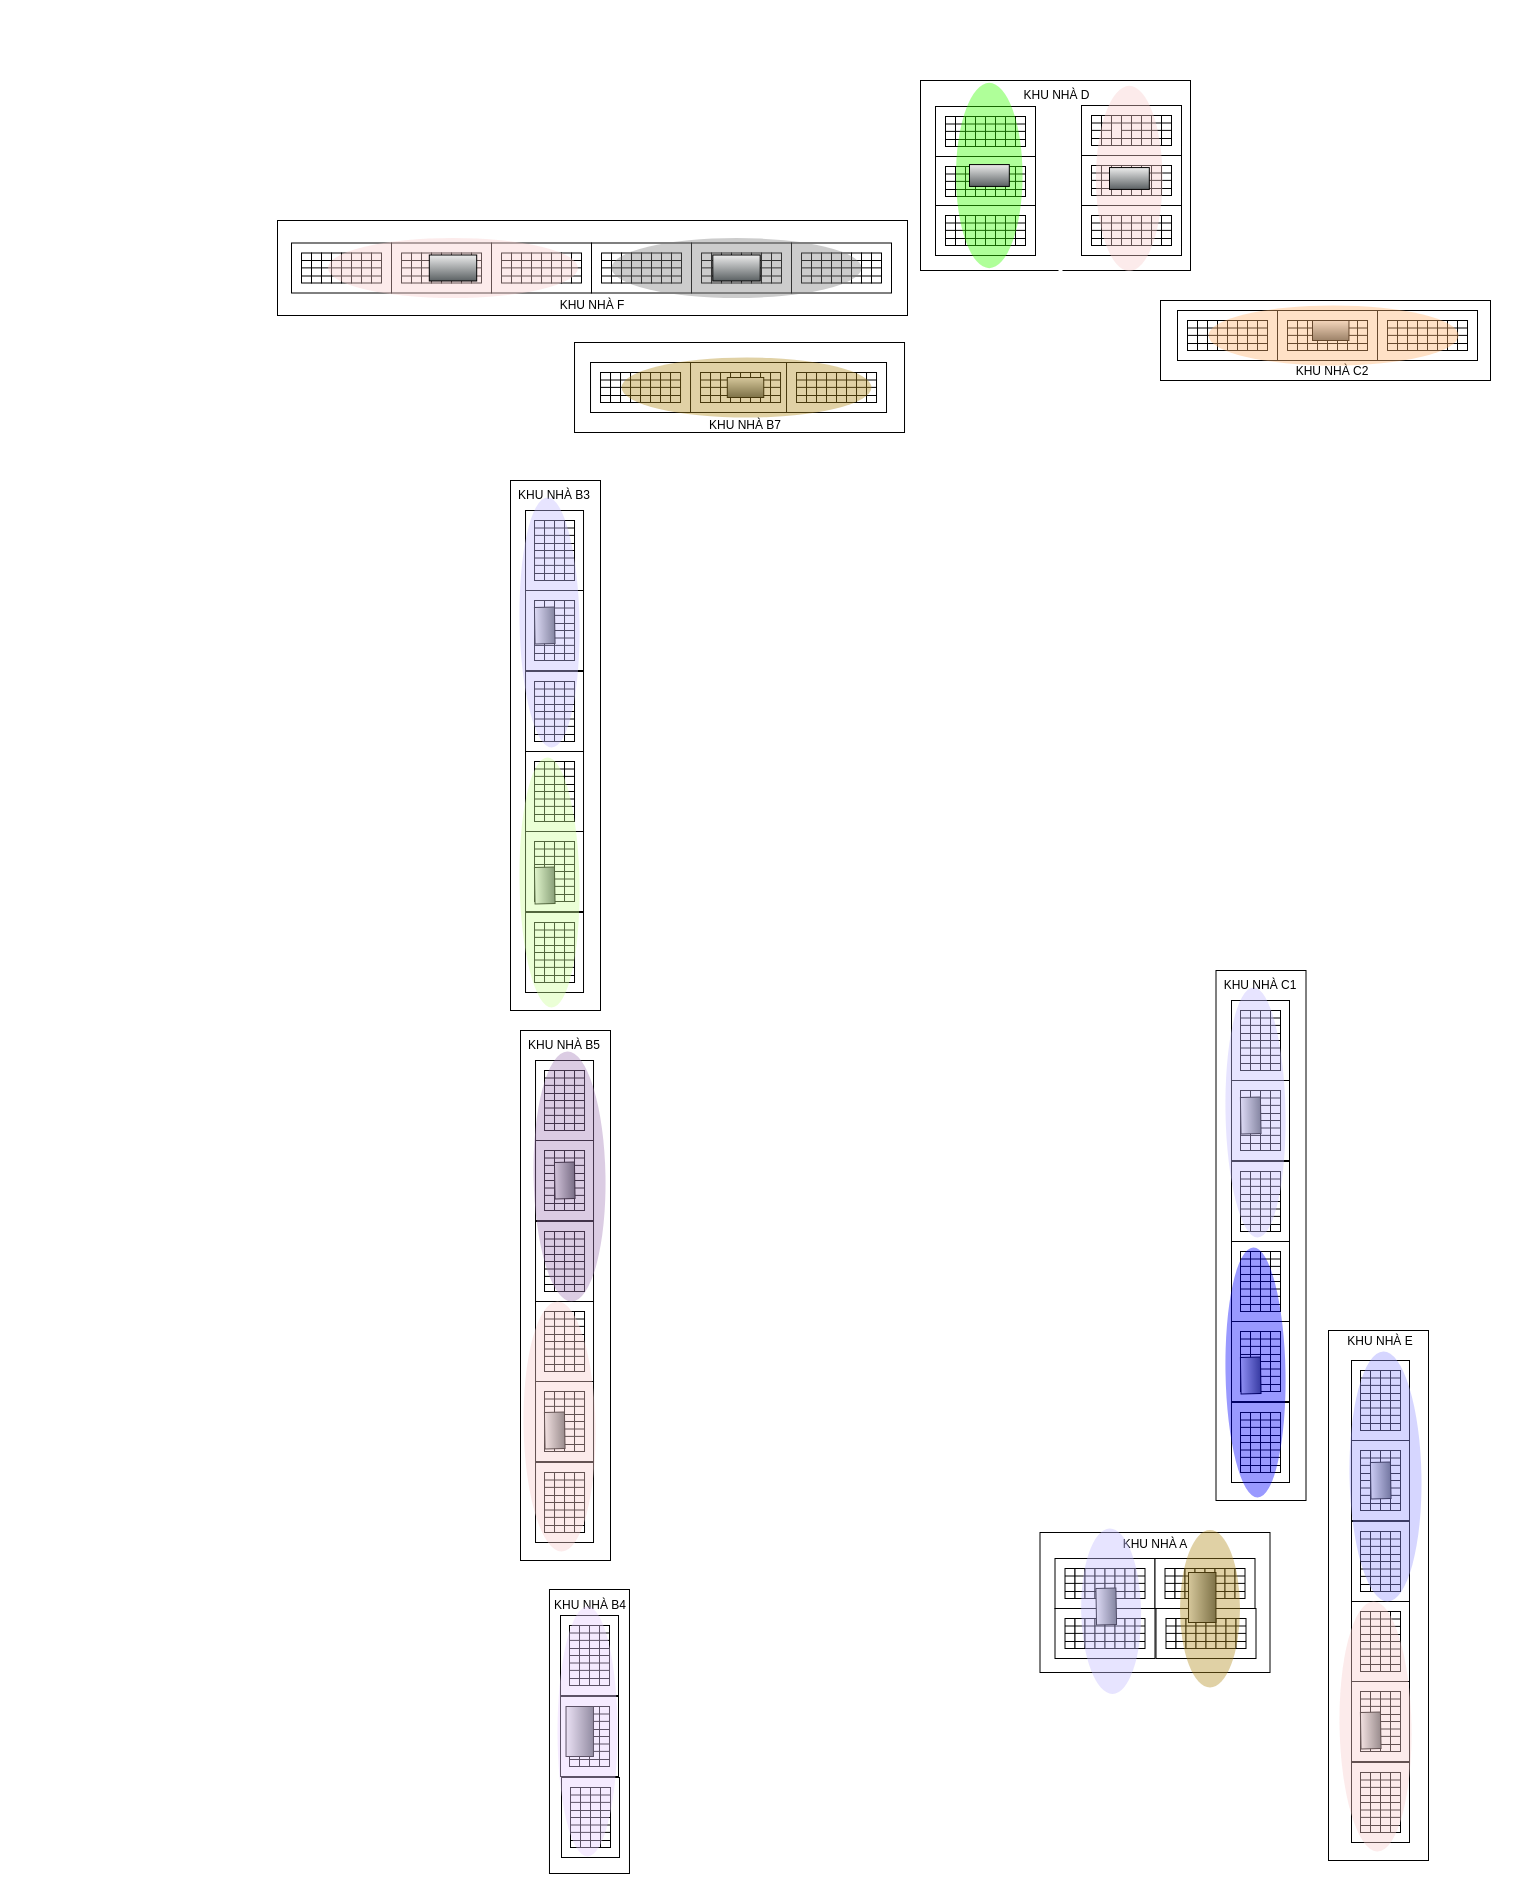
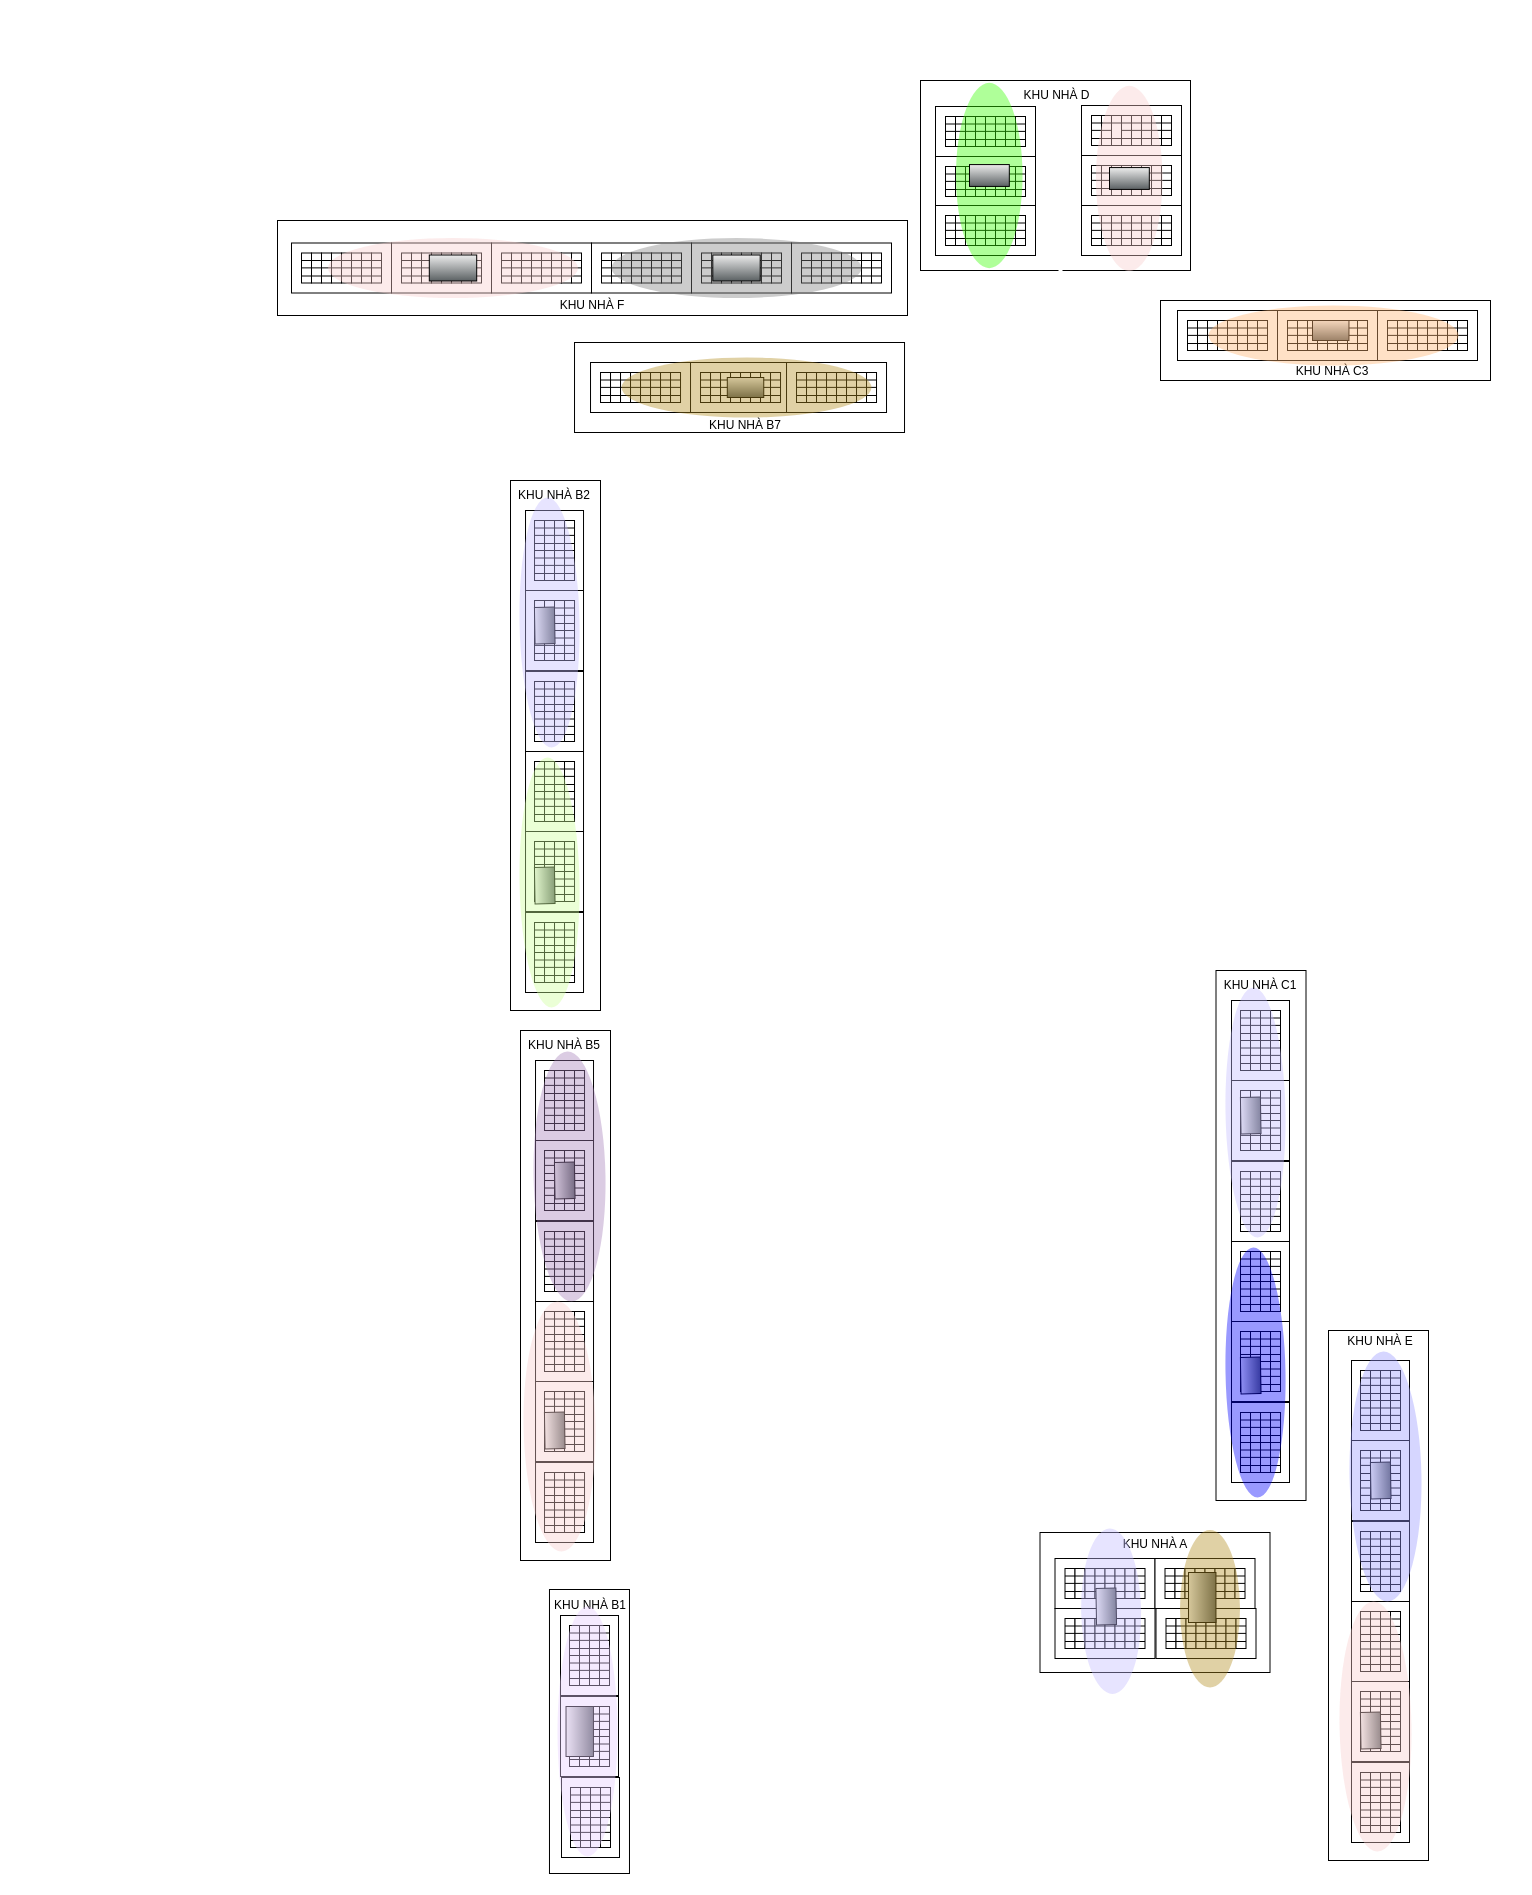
- <mxCell id="509" value="KHU NHÀ C2" style="text;html=1;align=center;verticalAlign=middle;whiteSpace=wrap;rounded=0;" parent="1" vertex="1"><mxGeometry x="1282" y="336" width="100" height="70" as="geometry" /></mxCell>
+ <mxCell id="509" value="KHU NHÀ C3" style="text;html=1;align=center;verticalAlign=middle;whiteSpace=wrap;rounded=0;" parent="1" vertex="1"><mxGeometry x="1282" y="336" width="100" height="70" as="geometry" /></mxCell>
- <mxCell id="508" value="KHU NHÀ B3" style="text;html=1;align=center;verticalAlign=middle;whiteSpace=wrap;rounded=0;" parent="1" vertex="1"><mxGeometry x="504.02" y="460" width="100" height="70" as="geometry" /></mxCell>
+ <mxCell id="508" value="KHU NHÀ B2" style="text;html=1;align=center;verticalAlign=middle;whiteSpace=wrap;rounded=0;" parent="1" vertex="1"><mxGeometry x="504.02" y="460" width="100" height="70" as="geometry" /></mxCell>
- <mxCell id="507" value="KHU NHÀ B4" style="text;html=1;align=center;verticalAlign=middle;whiteSpace=wrap;rounded=0;" parent="1" vertex="1"><mxGeometry x="540" y="1570" width="100" height="70" as="geometry" /></mxCell>
+ <mxCell id="507" value="KHU NHÀ B1" style="text;html=1;align=center;verticalAlign=middle;whiteSpace=wrap;rounded=0;" parent="1" vertex="1"><mxGeometry x="540" y="1570" width="100" height="70" as="geometry" /></mxCell>
